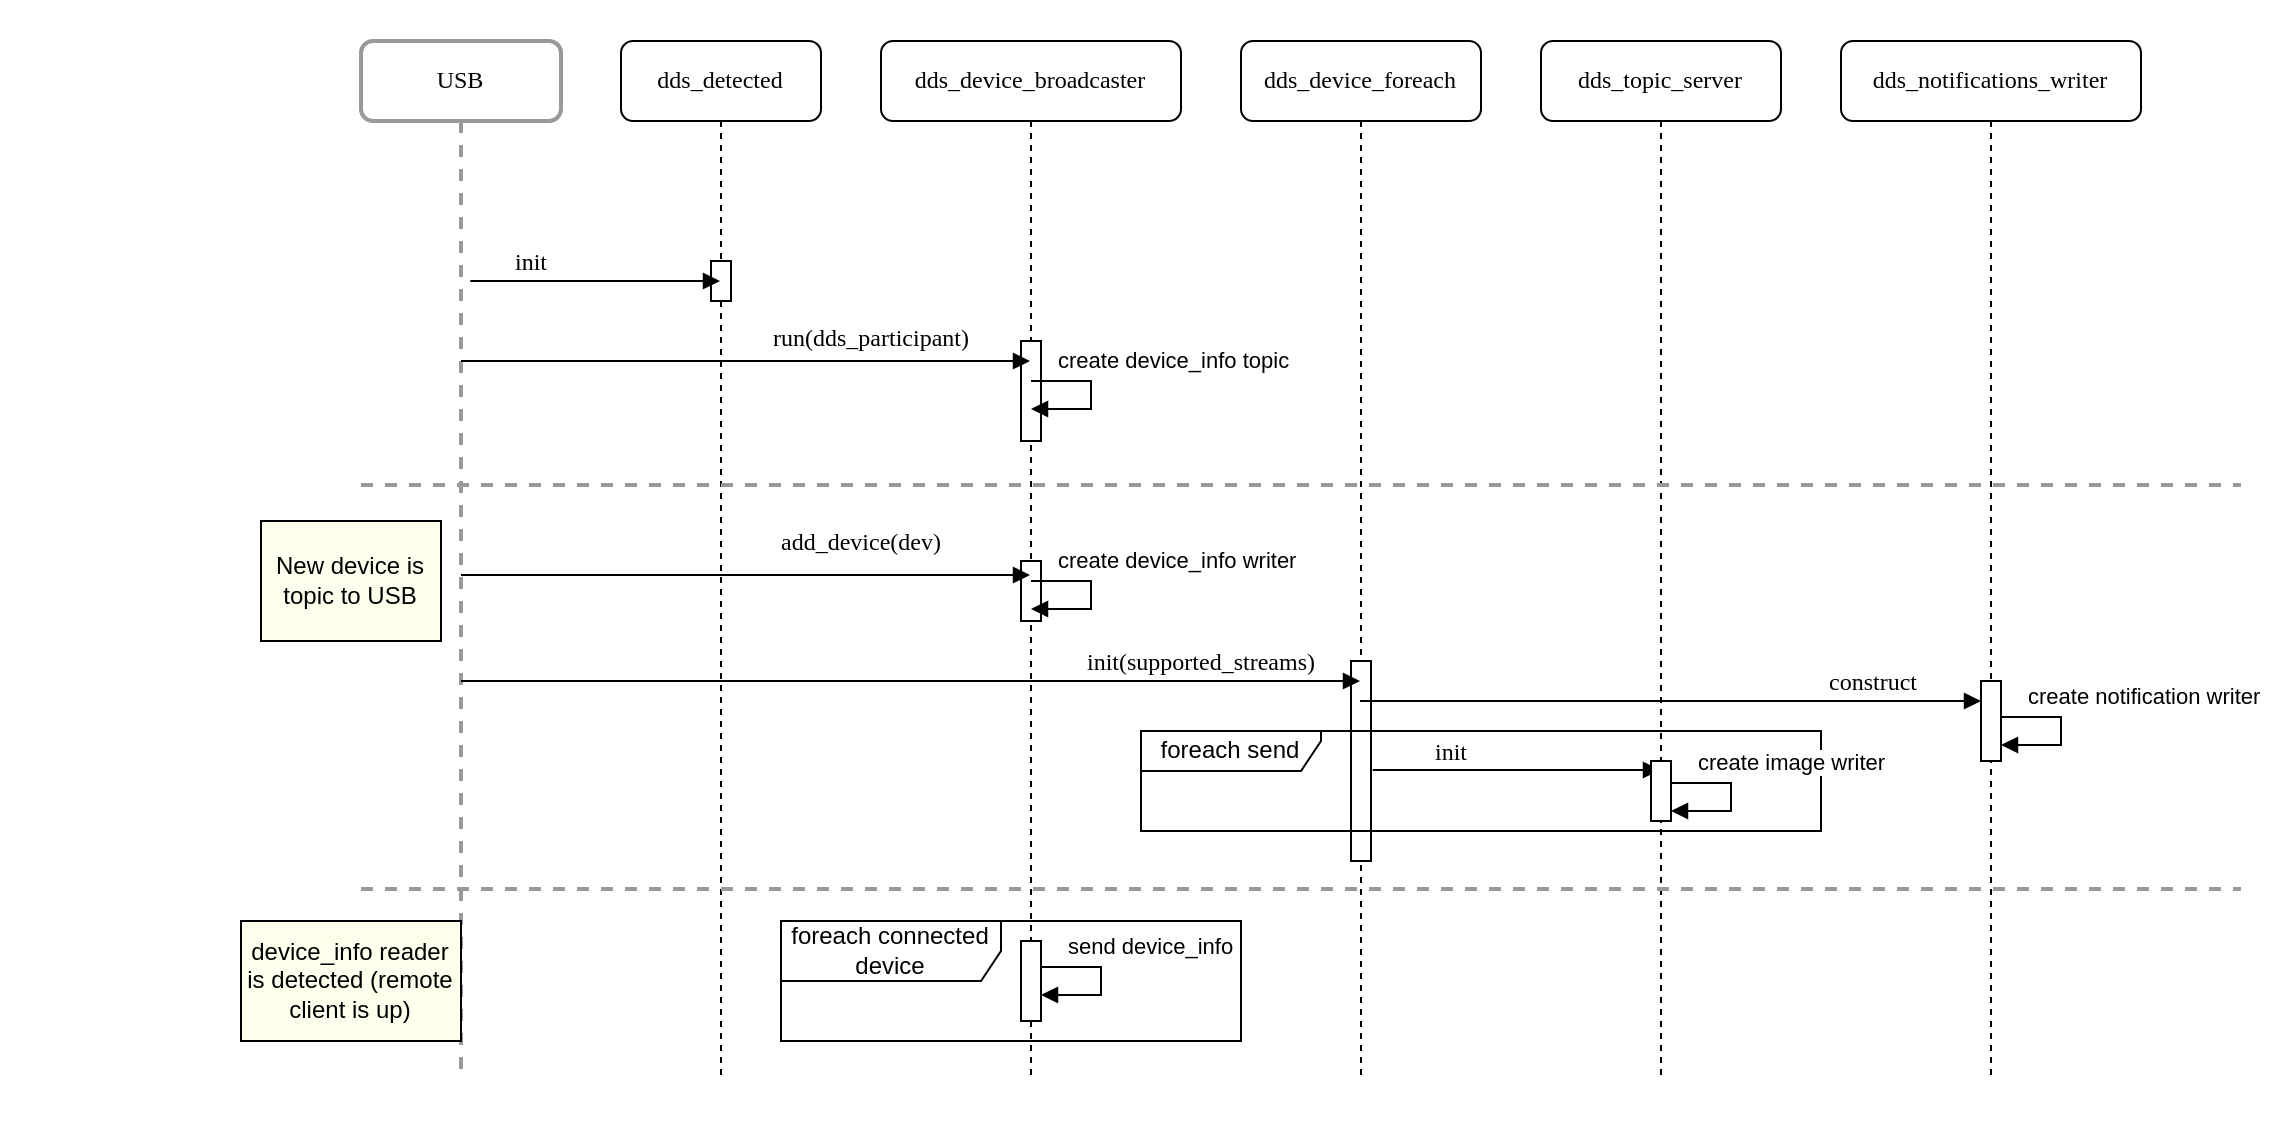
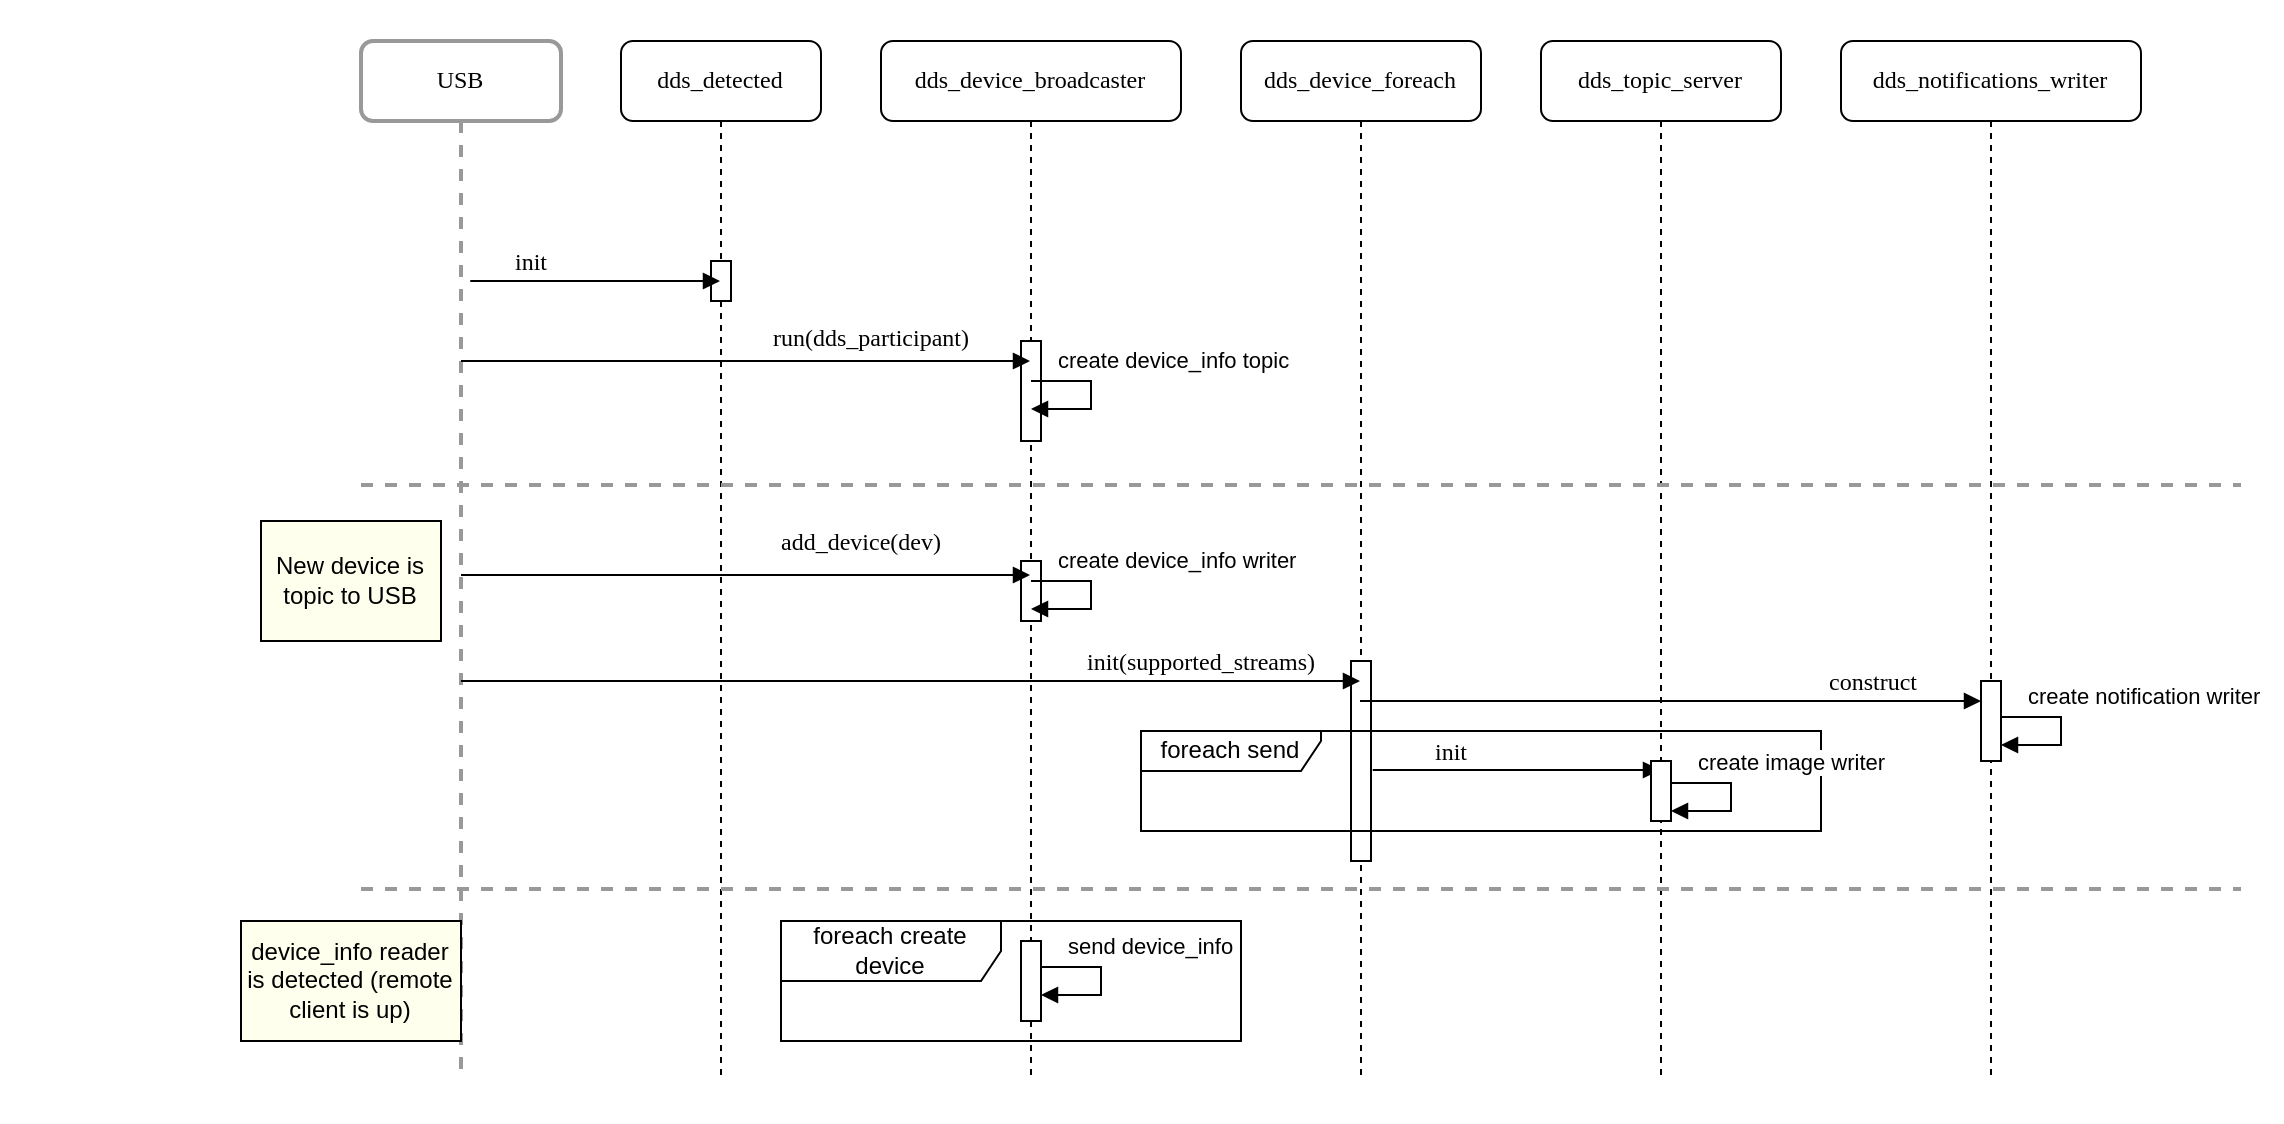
- <mxCell id="11" value="foreach connected device" style="shape=umlFrame;whiteSpace=wrap;html=1;fillColor=none;width=110;height=30;" parent="4" vertex="1"><mxGeometry x="-50" y="440" width="230" height="60" as="geometry" /></mxCell>
+ <mxCell id="11" value="foreach create device" style="shape=umlFrame;whiteSpace=wrap;html=1;fillColor=none;width=110;height=30;" parent="4" vertex="1"><mxGeometry x="-50" y="440" width="230" height="60" as="geometry" /></mxCell>
